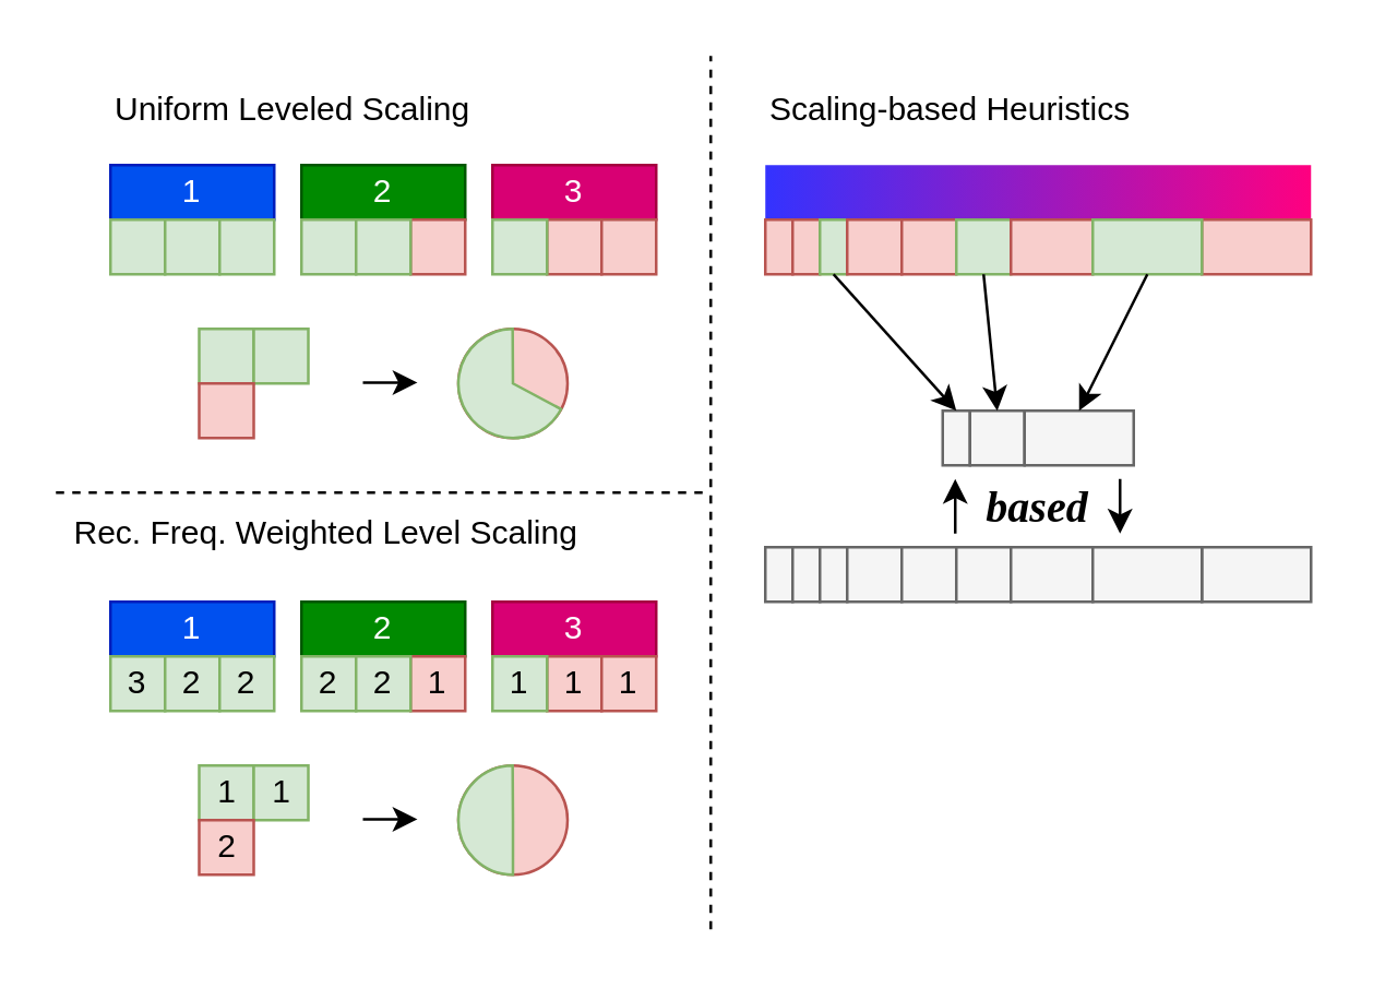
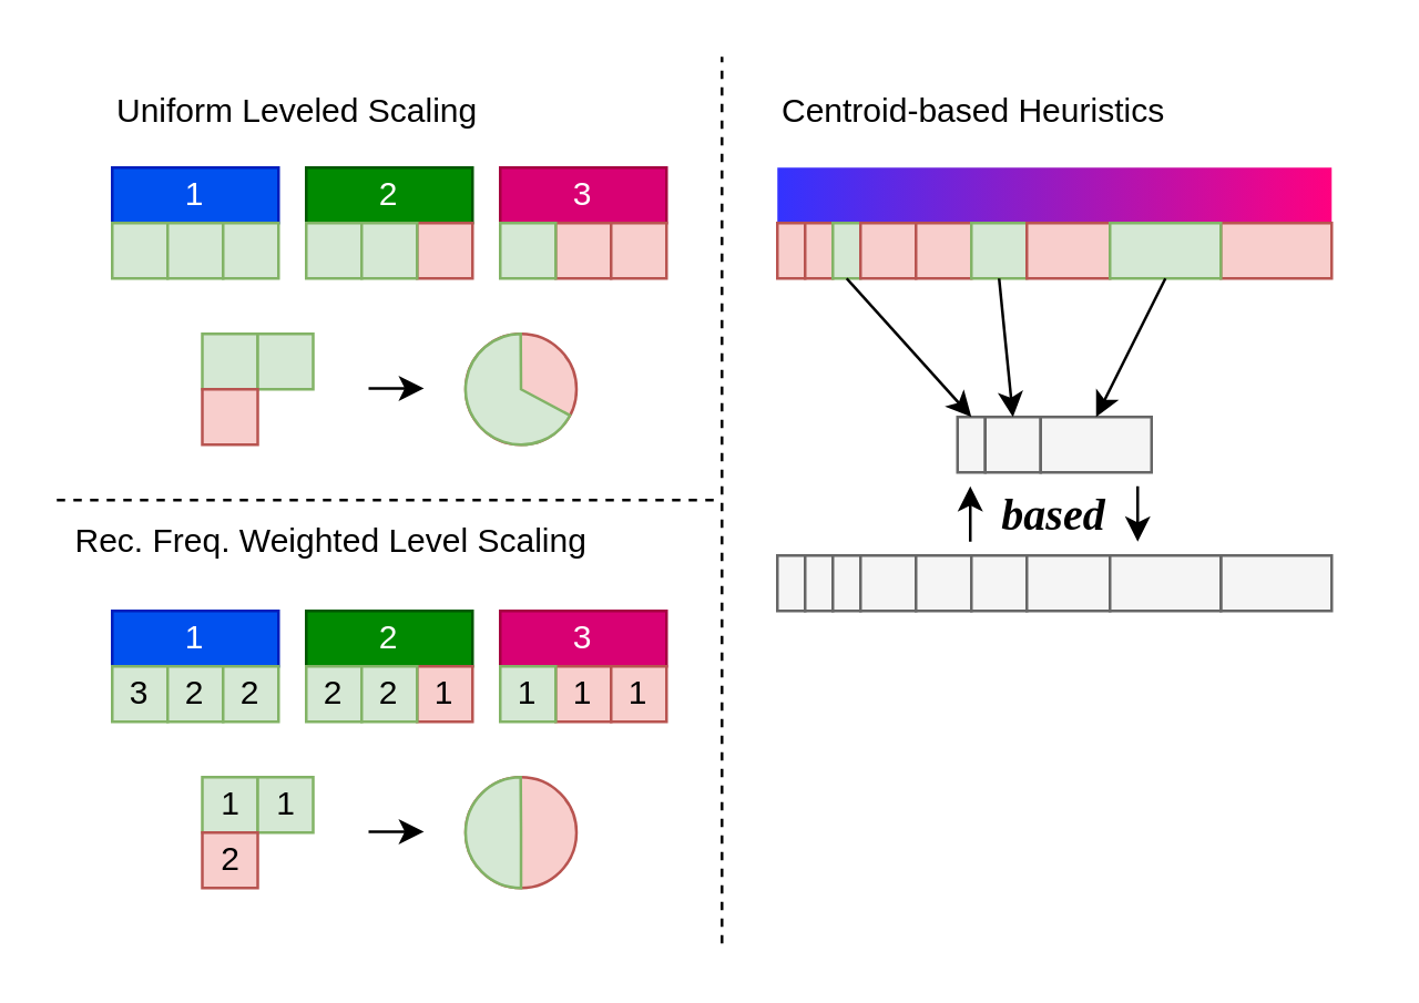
- <mxCell id="40" value="Scaling-based Heuristics" style="text;html=1;align=left;verticalAlign=middle;whiteSpace=wrap;rounded=0;" vertex="1" parent="1"><mxGeometry x="280" y="30" width="210" height="20" as="geometry" /></mxCell>
+ <mxCell id="40" value="Centroid-based Heuristics" style="text;html=1;align=left;verticalAlign=middle;whiteSpace=wrap;rounded=0;" vertex="1" parent="1"><mxGeometry x="280" y="30" width="210" height="20" as="geometry" /></mxCell>
